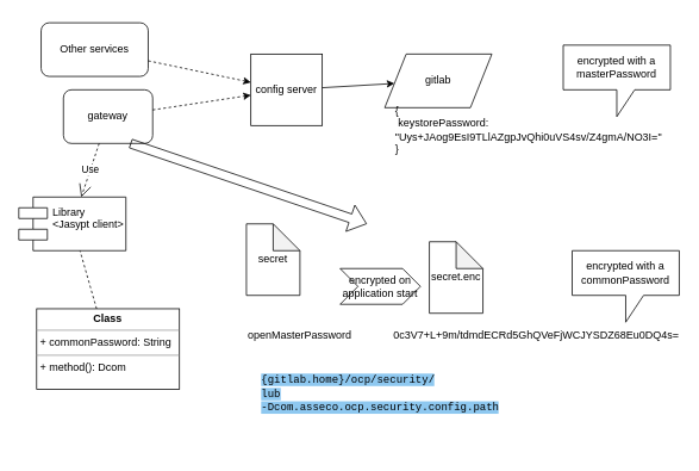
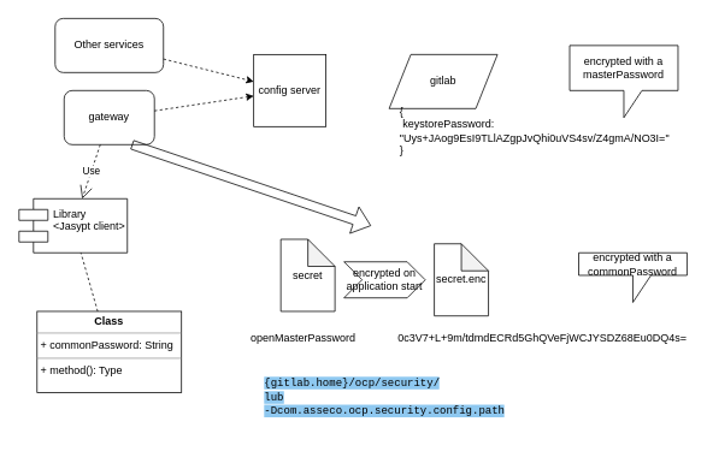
- <mxCell id="13" value="Other services" style="rounded=1;whiteSpace=wrap;html=1;" vertex="1" parent="1"><mxGeometry x="45" y="25" width="120" height="60" as="geometry" /></mxCell>
+ <mxCell id="13" value="Other services" style="rounded=1;whiteSpace=wrap;html=1;" vertex="1" parent="1"><mxGeometry x="60" y="20" width="120" height="60" as="geometry" /></mxCell>
- <mxCell id="8" value="" style="endArrow=classic;html=1;" parent="1" source="5" target="7" edge="1"><mxGeometry width="50" height="50" relative="1" as="geometry"><mxPoint x="170" y="580" as="sourcePoint" /><mxPoint x="220" y="530" as="targetPoint" /></mxGeometry></mxCell>
- <mxCell id="2" value="secret" style="shape=note;whiteSpace=wrap;html=1;backgroundOutline=1;darkOpacity=0.05;" parent="1" vertex="1"><mxGeometry x="275" y="250" width="60" height="80" as="geometry" /></mxCell>
+ <mxCell id="2" value="secret" style="shape=note;whiteSpace=wrap;html=1;backgroundOutline=1;darkOpacity=0.05;" parent="1" vertex="1"><mxGeometry x="310" y="265" width="60" height="80" as="geometry" /></mxCell>
- <mxCell id="23" value="encrypted on application start" style="shape=step;perimeter=stepPerimeter;whiteSpace=wrap;html=1;fixedSize=1;" vertex="1" parent="1"><mxGeometry x="380" y="300" width="90" height="40" as="geometry" /></mxCell>
+ <mxCell id="23" value="encrypted on application start" style="shape=step;perimeter=stepPerimeter;whiteSpace=wrap;html=1;fixedSize=1;" vertex="1" parent="1"><mxGeometry x="380" y="290" width="90" height="40" as="geometry" /></mxCell>
- <mxCell id="20" value="encrypted with a commonPassword" style="shape=callout;whiteSpace=wrap;html=1;perimeter=calloutPerimeter;" vertex="1" parent="1"><mxGeometry x="640" y="280" width="120" height="80" as="geometry" /></mxCell>
+ <mxCell id="20" value="encrypted with a commonPassword" style="shape=callout;whiteSpace=wrap;html=1;perimeter=calloutPerimeter;" vertex="1" parent="1"><mxGeometry x="640" y="280" width="120" height="55" as="geometry" /></mxCell>
- <mxCell id="10" value="&lt;p style=&quot;margin: 0px ; margin-top: 4px ; text-align: center&quot;&gt;&lt;b&gt;Class&lt;/b&gt;&lt;/p&gt;&lt;hr size=&quot;1&quot;&gt;&lt;p style=&quot;margin: 0px ; margin-left: 4px&quot;&gt;+ commonPassword: String&lt;/p&gt;&lt;hr size=&quot;1&quot;&gt;&lt;p style=&quot;margin: 0px ; margin-left: 4px&quot;&gt;+ method(): Dcom&lt;/p&gt;" style="verticalAlign=top;align=left;overflow=fill;fontSize=12;fontFamily=Helvetica;html=1;" parent="1" vertex="1"><mxGeometry x="40" y="345" width="160" height="90" as="geometry" /></mxCell>
+ <mxCell id="10" value="&lt;p style=&quot;margin: 0px ; margin-top: 4px ; text-align: center&quot;&gt;&lt;b&gt;Class&lt;/b&gt;&lt;/p&gt;&lt;hr size=&quot;1&quot;&gt;&lt;p style=&quot;margin: 0px ; margin-left: 4px&quot;&gt;+ commonPassword: String&lt;/p&gt;&lt;hr size=&quot;1&quot;&gt;&lt;p style=&quot;margin: 0px ; margin-left: 4px&quot;&gt;+ method(): Type&lt;/p&gt;" style="verticalAlign=top;align=left;overflow=fill;fontSize=12;fontFamily=Helvetica;html=1;" parent="1" vertex="1"><mxGeometry x="40" y="345" width="160" height="90" as="geometry" /></mxCell>
